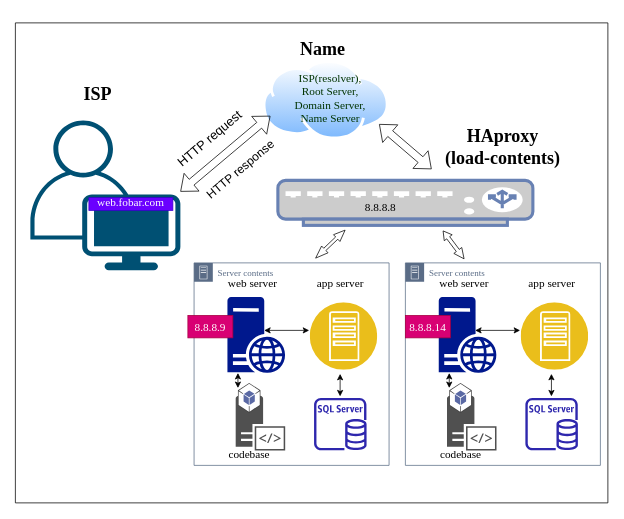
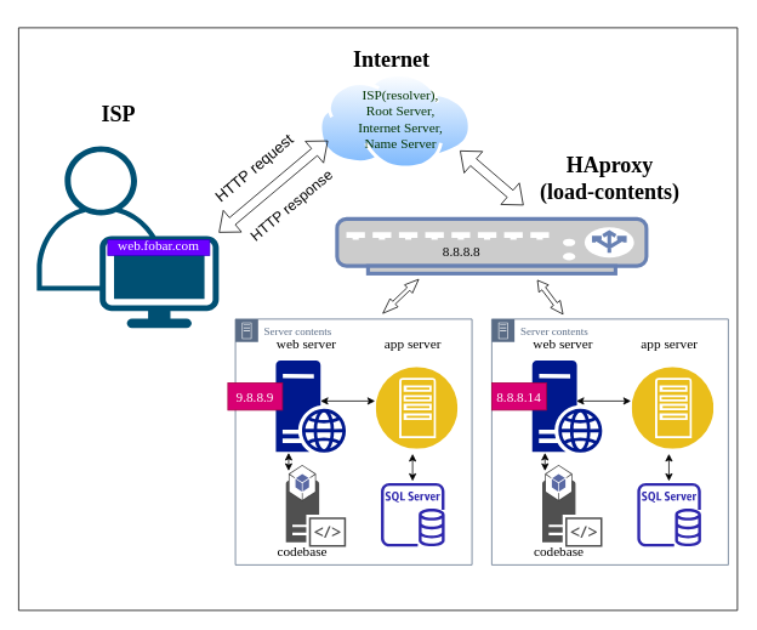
- <mxCell id="31" value="&lt;font style=&quot;font-size: 24px;&quot; face=&quot;Comic Sans MS&quot;&gt;&lt;b&gt;Name&lt;/b&gt;&lt;/font&gt;" style="text;strokeColor=none;align=center;fillColor=none;html=1;verticalAlign=middle;whiteSpace=wrap;rounded=0;" parent="1" vertex="1"><mxGeometry x="350" y="20" width="160" height="90" as="geometry" /></mxCell>
+ <mxCell id="31" value="&lt;font style=&quot;font-size: 24px;&quot; face=&quot;Comic Sans MS&quot;&gt;&lt;b&gt;Internet&lt;/b&gt;&lt;/font&gt;" style="text;strokeColor=none;align=center;fillColor=none;html=1;verticalAlign=middle;whiteSpace=wrap;rounded=0;" parent="1" vertex="1"><mxGeometry x="350" y="20" width="160" height="90" as="geometry" /></mxCell>
- <mxCell id="41" value="&lt;font color=&quot;#003300&quot;&gt;ISP(resolver),&lt;br&gt;Root Server,&lt;br&gt;Domain Server,&lt;br&gt;Name Server&lt;/font&gt;" style="text;strokeColor=none;align=center;fillColor=none;html=1;verticalAlign=middle;whiteSpace=wrap;rounded=0;fontSize=15;fontFamily=Comic Sans MS;" vertex="1" parent="1"><mxGeometry x="380" y="90" width="120" height="80" as="geometry" /></mxCell>
+ <mxCell id="41" value="&lt;font color=&quot;#003300&quot;&gt;ISP(resolver),&lt;br&gt;Root Server,&lt;br&gt;Internet Server,&lt;br&gt;Name Server&lt;/font&gt;" style="text;strokeColor=none;align=center;fillColor=none;html=1;verticalAlign=middle;whiteSpace=wrap;rounded=0;fontSize=15;fontFamily=Comic Sans MS;" vertex="1" parent="1"><mxGeometry x="380" y="90" width="120" height="80" as="geometry" /></mxCell>
- <mxCell id="42" value="8.8.8.9" style="text;strokeColor=#A50040;align=center;fillColor=#d80073;html=1;verticalAlign=middle;whiteSpace=wrap;rounded=0;fontSize=15;fontFamily=Comic Sans MS;fontColor=#ffffff;" vertex="1" parent="1"><mxGeometry x="250" y="420" width="60" height="30" as="geometry" /></mxCell>
+ <mxCell id="42" value="9.8.8.9" style="text;strokeColor=#A50040;align=center;fillColor=#d80073;html=1;verticalAlign=middle;whiteSpace=wrap;rounded=0;fontSize=15;fontFamily=Comic Sans MS;fontColor=#ffffff;" vertex="1" parent="1"><mxGeometry x="250" y="420" width="60" height="30" as="geometry" /></mxCell>
